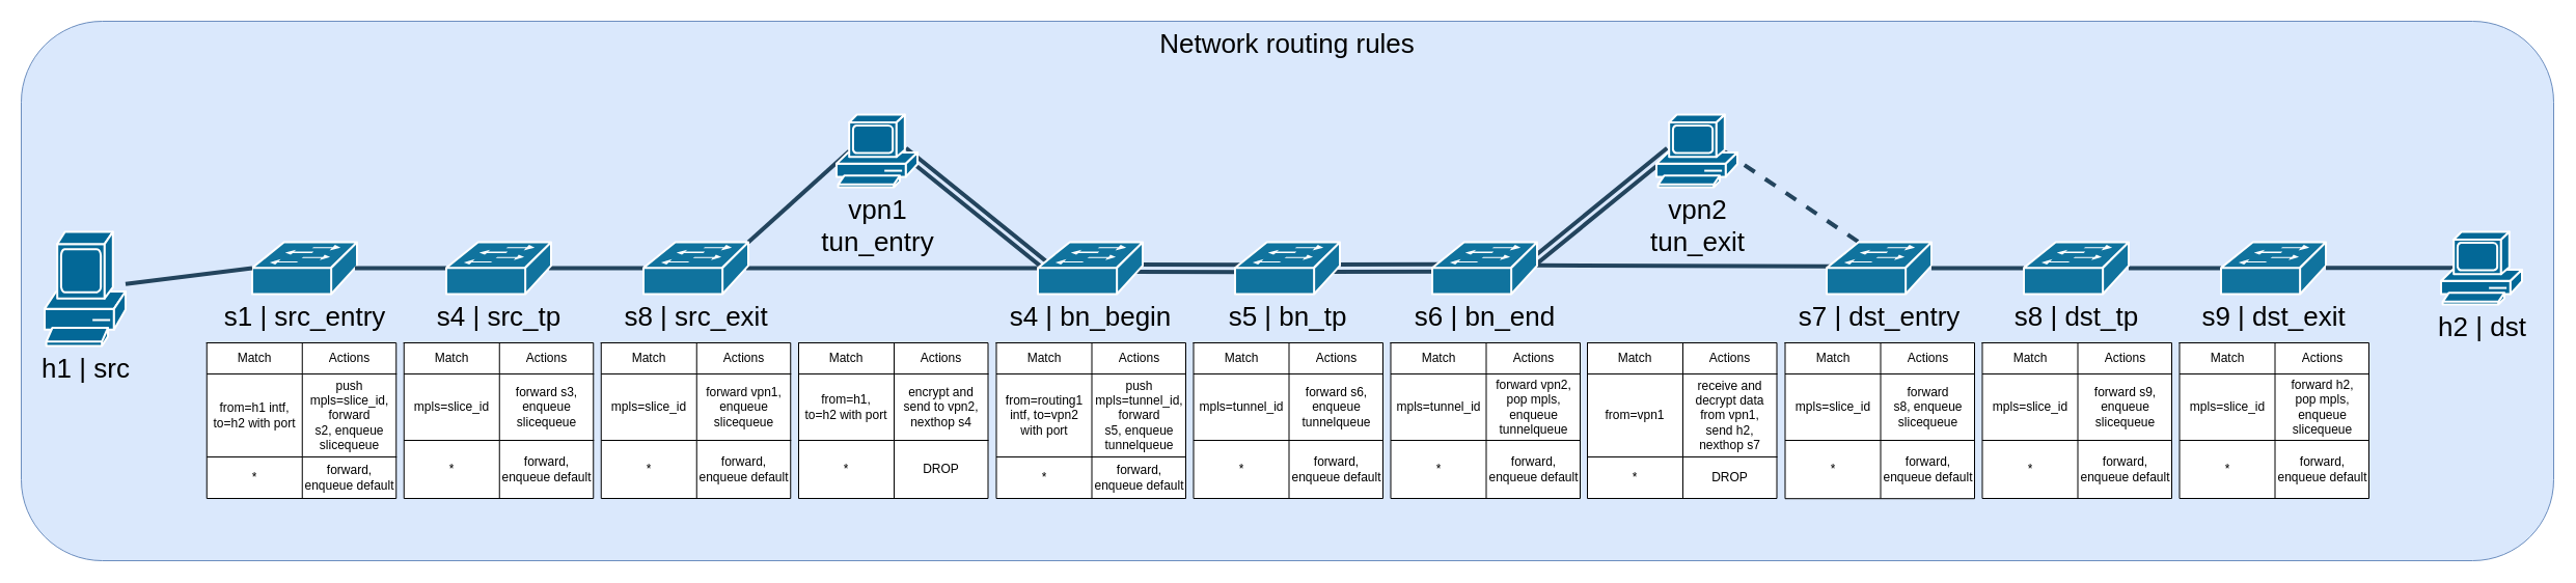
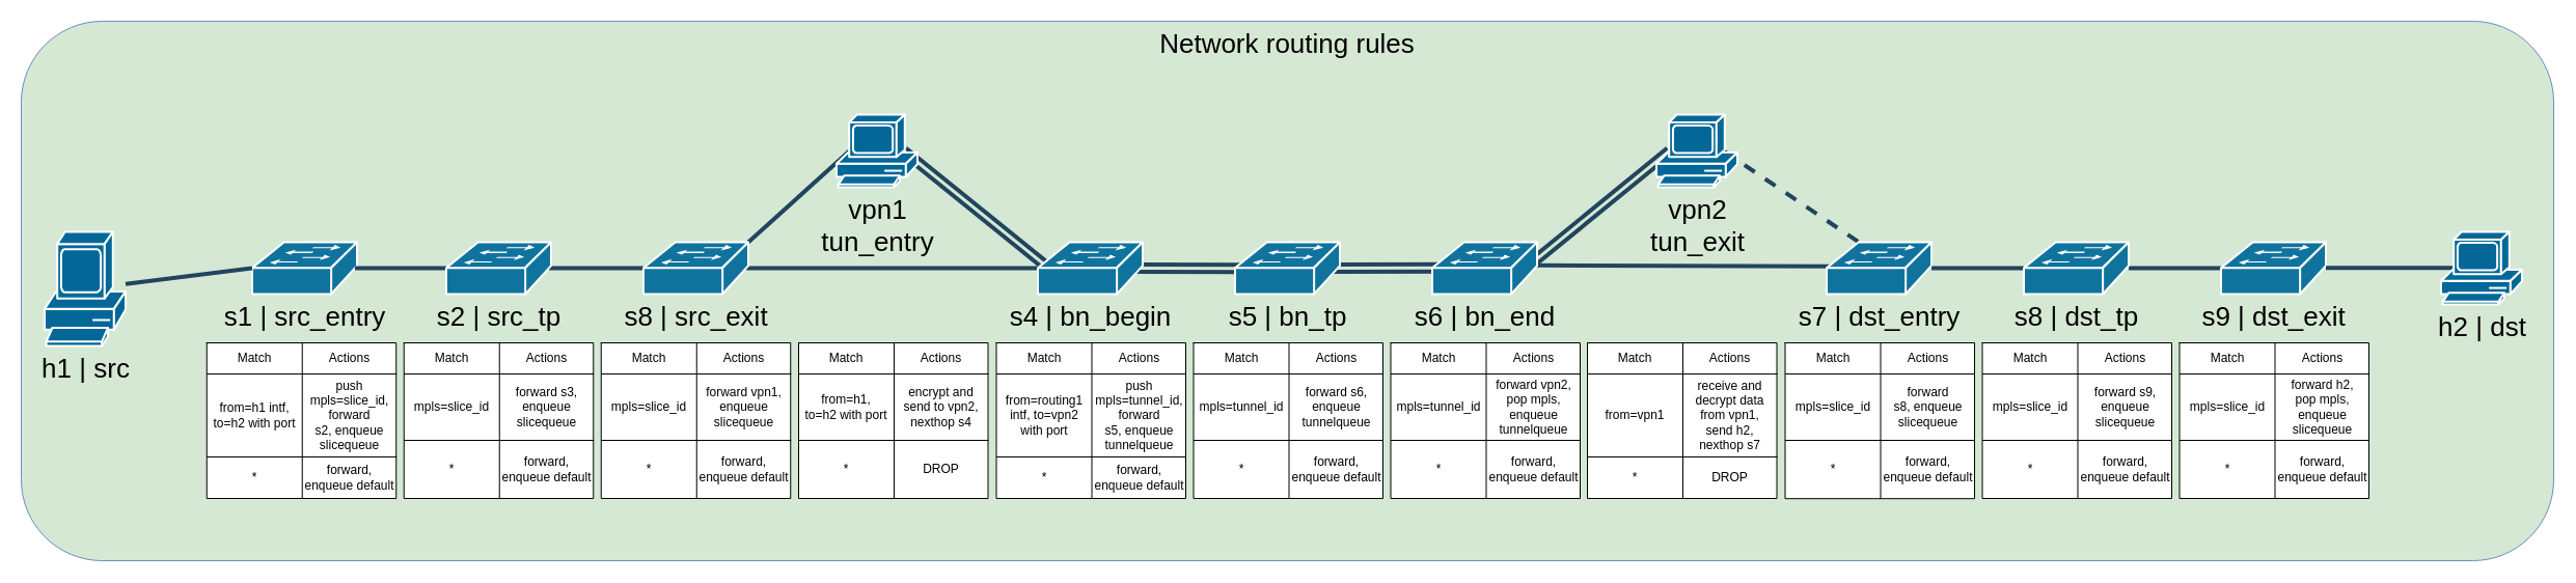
- <mxCell id="2" value="Network routing rules" style="rounded=1;whiteSpace=wrap;html=1;fillColor=#dae8fc;strokeColor=#6c8ebf;fontSize=26;verticalAlign=top;" parent="1" vertex="1"><mxGeometry x="20" y="20" width="2440" height="520" as="geometry" /></mxCell>
+ <mxCell id="2" value="Network routing rules" style="rounded=1;whiteSpace=wrap;html=1;fillColor=#d5e8d4;strokeColor=#6c8ebf;fontSize=26;verticalAlign=top;" parent="1" vertex="1"><mxGeometry x="20" y="20" width="2440" height="520" as="geometry" /></mxCell>
- <mxCell id="26" value="s4 | src_tp" style="shape=mxgraph.cisco.switches.workgroup_switch;html=1;dashed=0;fillColor=#10739E;strokeColor=#ffffff;strokeWidth=2;verticalLabelPosition=bottom;verticalAlign=top;fontFamily=Helvetica;fontSize=26;fontColor=#000000;" parent="1" vertex="1"><mxGeometry x="429.5" y="233" width="101" height="50" as="geometry" /></mxCell>
+ <mxCell id="26" value="s2 | src_tp" style="shape=mxgraph.cisco.switches.workgroup_switch;html=1;dashed=0;fillColor=#10739E;strokeColor=#ffffff;strokeWidth=2;verticalLabelPosition=bottom;verticalAlign=top;fontFamily=Helvetica;fontSize=26;fontColor=#000000;" parent="1" vertex="1"><mxGeometry x="429.5" y="233" width="101" height="50" as="geometry" /></mxCell>
